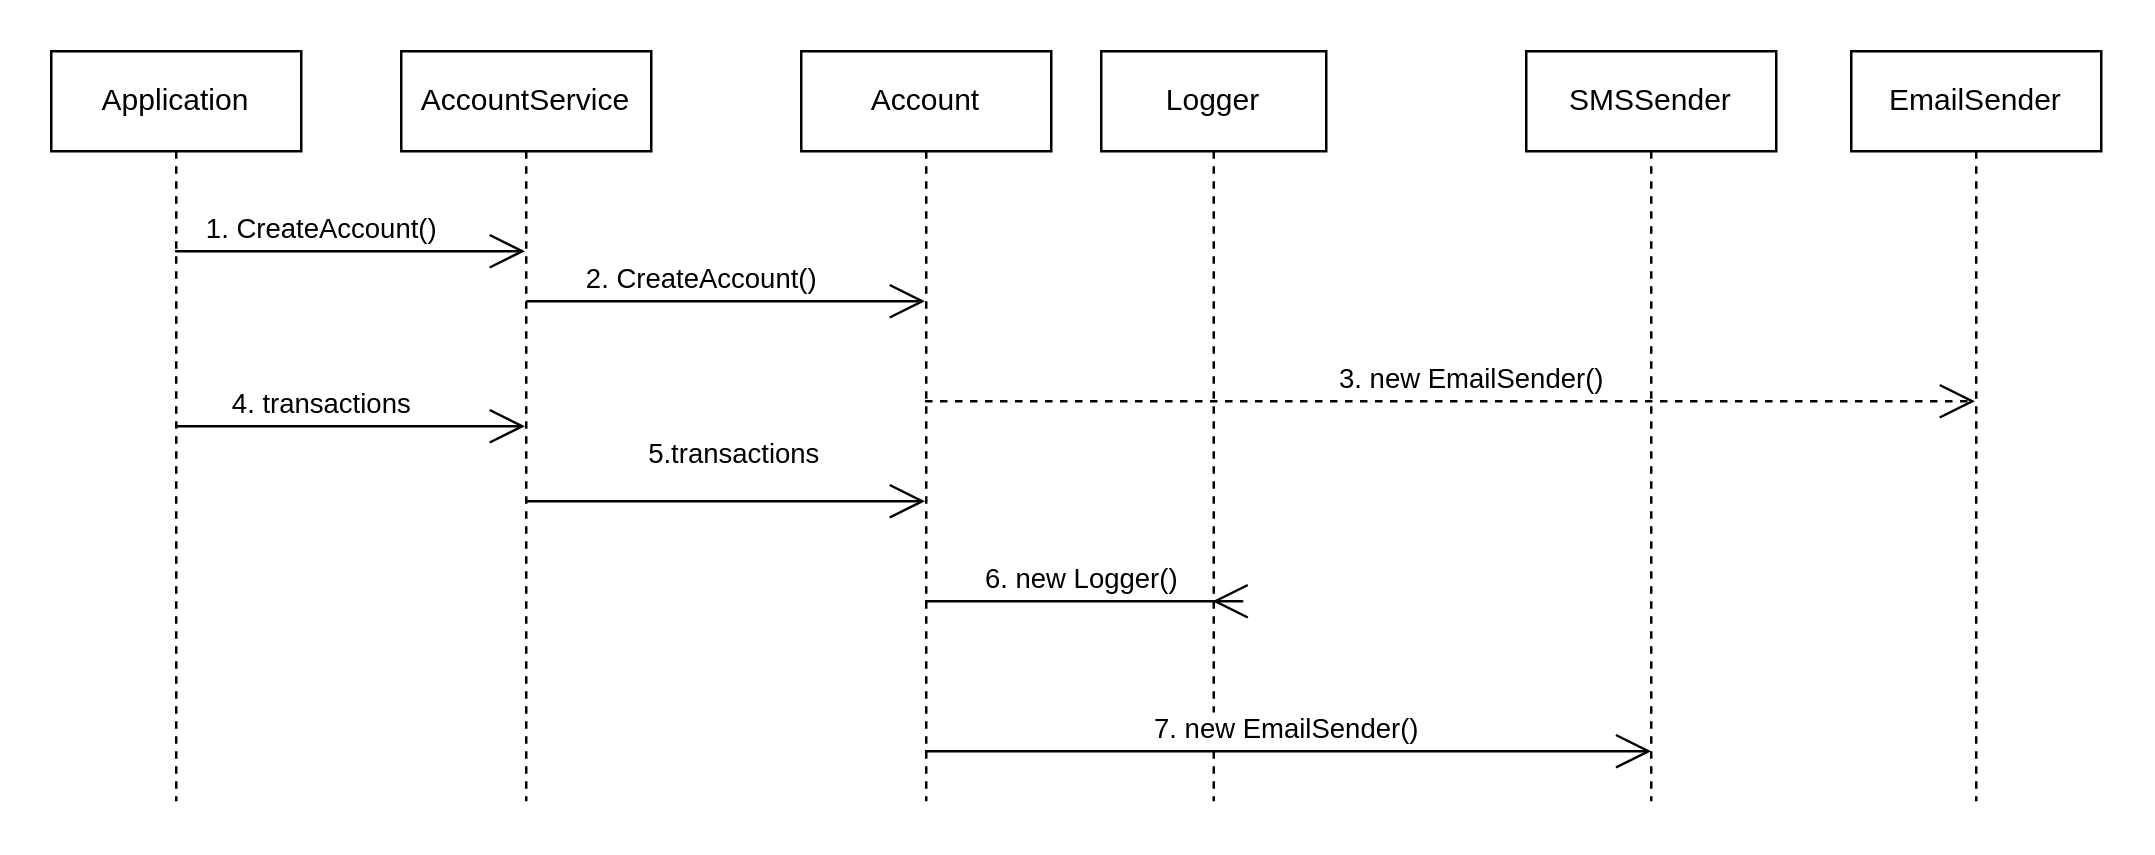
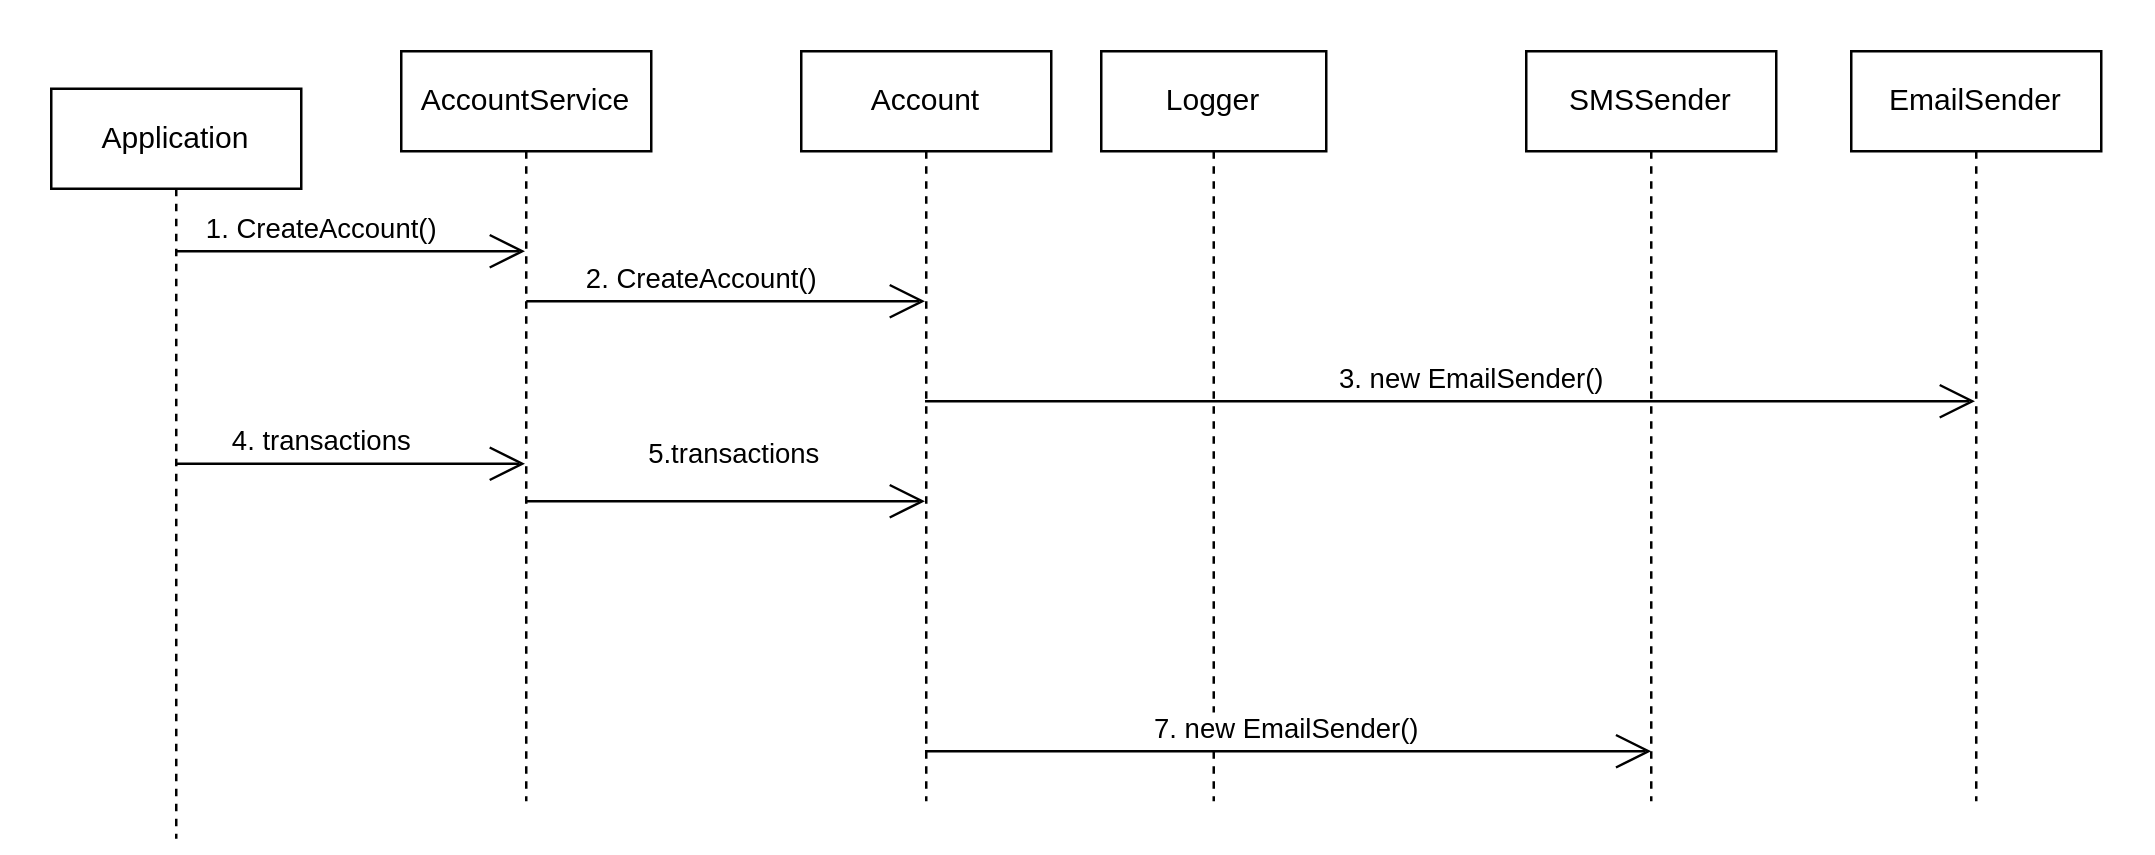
- <mxCell id="12" value="" style="endArrow=open;endFill=1;endSize=12;html=1;dashed=1;" parent="1" source="4" target="7" edge="1"><mxGeometry width="160" relative="1" as="geometry"><mxPoint x="499.5" y="140" as="sourcePoint" /><mxPoint x="889.5" y="140" as="targetPoint" /><Array as="points"><mxPoint x="625" y="160" /></Array></mxGeometry></mxCell>
+ <mxCell id="12" value="" style="endArrow=open;endFill=1;endSize=12;html=1;" parent="1" source="4" target="7" edge="1"><mxGeometry width="160" relative="1" as="geometry"><mxPoint x="499.5" y="140" as="sourcePoint" /><mxPoint x="889.5" y="140" as="targetPoint" /><Array as="points"><mxPoint x="625" y="160" /></Array></mxGeometry></mxCell>
- <mxCell id="2" value="Application" style="shape=umlLifeline;perimeter=lifelinePerimeter;whiteSpace=wrap;html=1;container=1;collapsible=0;recursiveResize=0;outlineConnect=0;fontColor=#000000;" parent="1" vertex="1"><mxGeometry x="20" y="20" width="100" height="300" as="geometry" /></mxCell>
+ <mxCell id="2" value="Application" style="shape=umlLifeline;perimeter=lifelinePerimeter;whiteSpace=wrap;html=1;container=1;collapsible=0;recursiveResize=0;outlineConnect=0;fontColor=#000000;" parent="1" vertex="1"><mxGeometry x="20" y="35" width="100" height="300" as="geometry" /></mxCell>
- <mxCell id="18" value="" style="endArrow=open;endFill=1;endSize=12;html=1;" parent="1" edge="1" target="5" source="4"><mxGeometry width="160" relative="1" as="geometry"><mxPoint x="370" y="240" as="sourcePoint" /><mxPoint x="520" y="240" as="targetPoint" /><Array as="points"><mxPoint x="500.5" y="240" /></Array></mxGeometry></mxCell>
- <mxCell id="19" value="6. new Logger()" style="edgeLabel;html=1;align=center;verticalAlign=middle;resizable=0;points=[];" parent="18" vertex="1" connectable="0"><mxGeometry x="0.15" y="-23" relative="1" as="geometry"><mxPoint x="-23" y="-33" as="offset" /></mxGeometry></mxCell>
